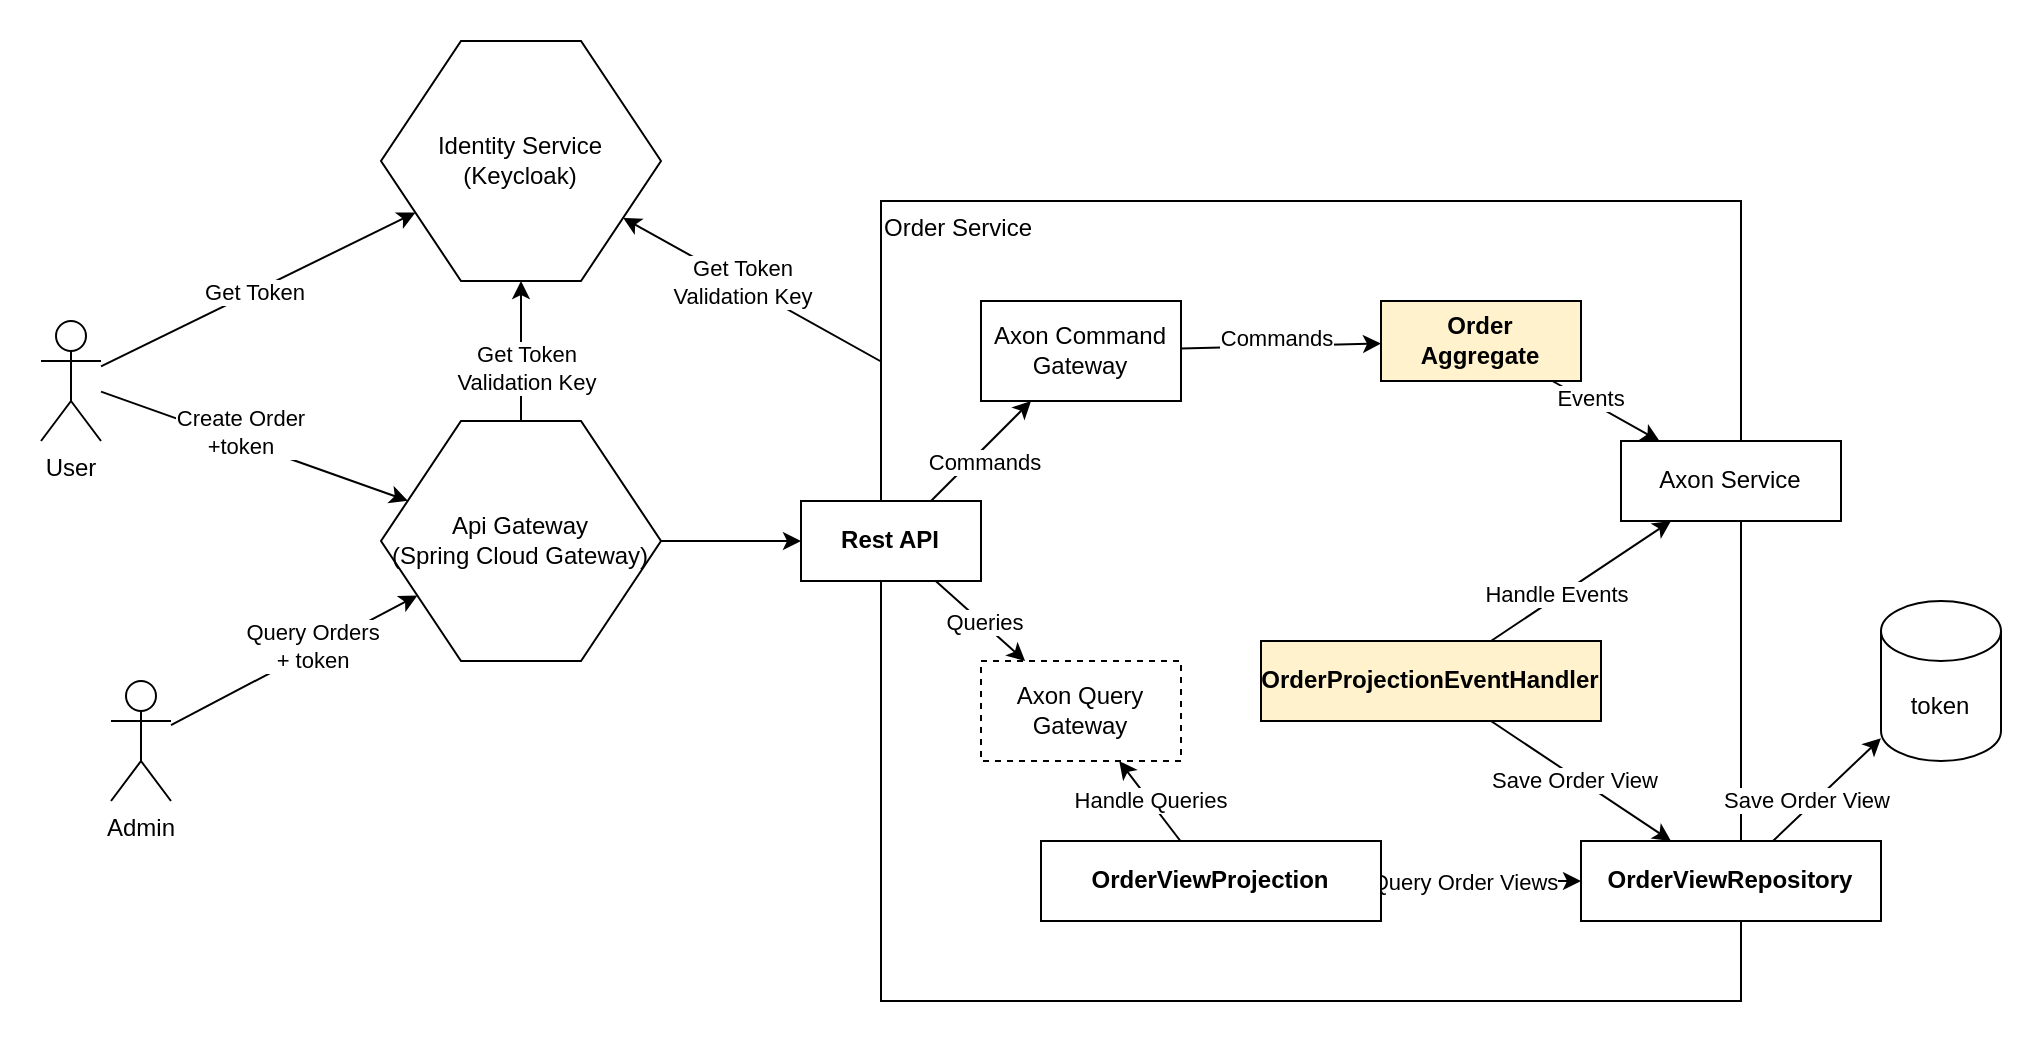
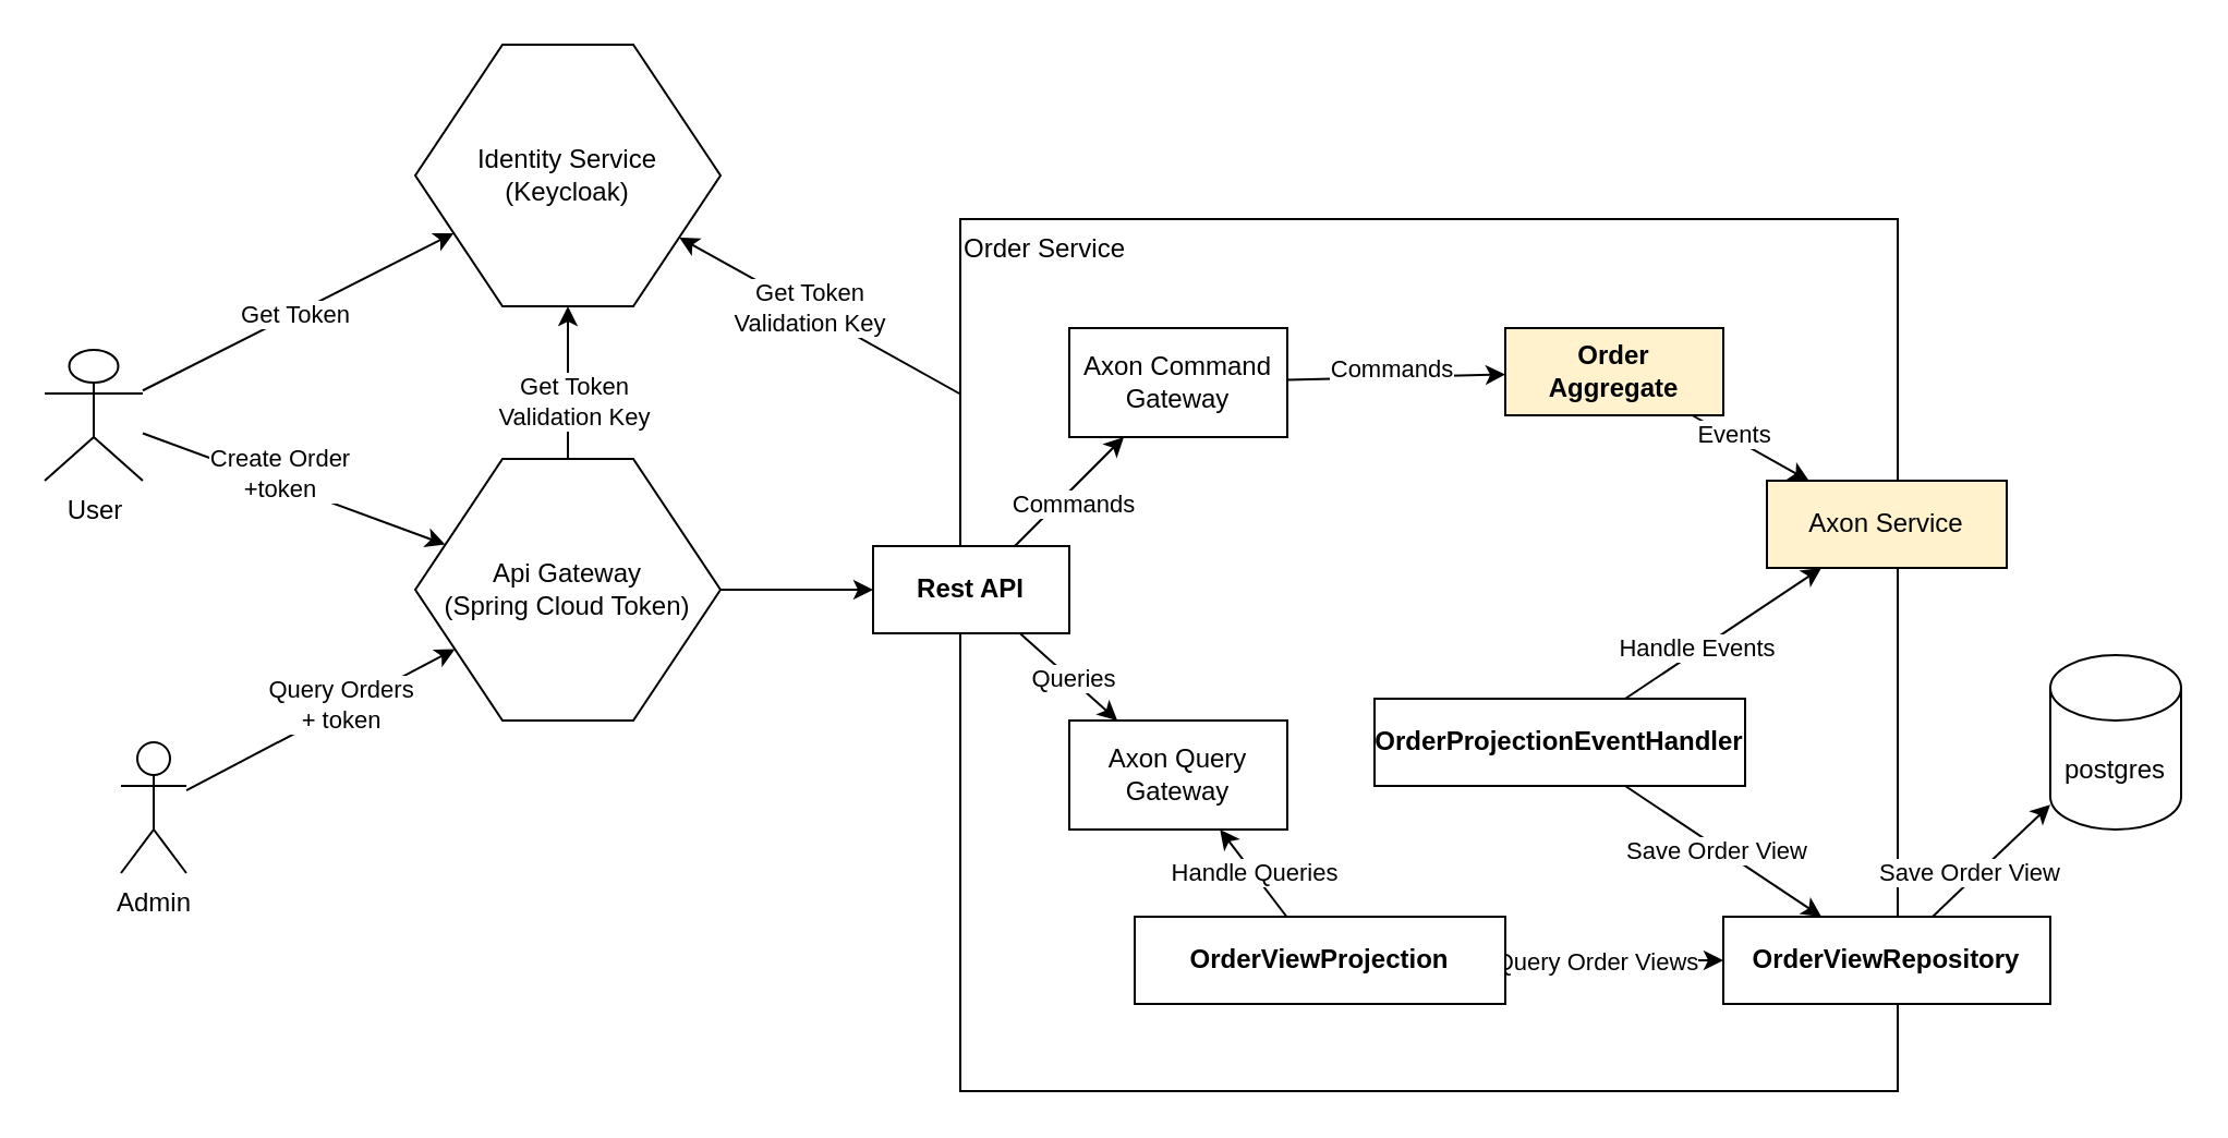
- <mxCell id="15" value="User" style="shape=umlActor;verticalLabelPosition=bottom;verticalAlign=top;html=1;outlineConnect=0;" vertex="1" parent="1"><mxGeometry x="20" y="160" width="30" height="60" as="geometry" /></mxCell>
+ <mxCell id="15" value="User" style="shape=umlActor;verticalLabelPosition=bottom;verticalAlign=top;html=1;outlineConnect=0;" vertex="1" parent="1"><mxGeometry x="20" y="160" width="45" height="60" as="geometry" /></mxCell>
- <mxCell id="33" value="Axon Service" style="rounded=0;whiteSpace=wrap;html=1;" vertex="1" parent="1"><mxGeometry x="810" y="220" width="110" height="40" as="geometry" /></mxCell>
+ <mxCell id="33" value="Axon Service" style="rounded=0;whiteSpace=wrap;html=1;fillColor=#fff2cc;" vertex="1" parent="1"><mxGeometry x="810" y="220" width="110" height="40" as="geometry" /></mxCell>
- <mxCell id="9" value="Api Gateway&lt;br&gt;(Spring Cloud Gateway)" style="shape=hexagon;perimeter=hexagonPerimeter2;whiteSpace=wrap;html=1;fixedSize=1;size=40;" vertex="1" parent="1"><mxGeometry x="190" y="210" width="140" height="120" as="geometry" /></mxCell>
+ <mxCell id="9" value="Api Gateway&lt;br&gt;(Spring Cloud Token)" style="shape=hexagon;perimeter=hexagonPerimeter2;whiteSpace=wrap;html=1;fixedSize=1;size=40;" vertex="1" parent="1"><mxGeometry x="190" y="210" width="140" height="120" as="geometry" /></mxCell>
- <mxCell id="23" value="OrderProjectionEventHandler" style="rounded=0;whiteSpace=wrap;html=1;fontStyle=1;fillColor=#fff2cc;" vertex="1" parent="1"><mxGeometry x="630" y="320" width="170" height="40" as="geometry" /></mxCell>
+ <mxCell id="23" value="OrderProjectionEventHandler" style="rounded=0;whiteSpace=wrap;html=1;fontStyle=1" vertex="1" parent="1"><mxGeometry x="630" y="320" width="170" height="40" as="geometry" /></mxCell>
- <mxCell id="10" value="token" style="shape=cylinder3;whiteSpace=wrap;html=1;boundedLbl=1;backgroundOutline=1;size=15;" vertex="1" parent="1"><mxGeometry x="940" y="300" width="60" height="80" as="geometry" /></mxCell>
+ <mxCell id="10" value="postgres" style="shape=cylinder3;whiteSpace=wrap;html=1;boundedLbl=1;backgroundOutline=1;size=15;" vertex="1" parent="1"><mxGeometry x="940" y="300" width="60" height="80" as="geometry" /></mxCell>
- <mxCell id="32" value="Axon Query Gateway" style="rounded=0;whiteSpace=wrap;html=1;dashed=1;" vertex="1" parent="1"><mxGeometry x="490" y="330" width="100" height="50" as="geometry" /></mxCell>
+ <mxCell id="32" value="Axon Query Gateway" style="rounded=0;whiteSpace=wrap;html=1;" vertex="1" parent="1"><mxGeometry x="490" y="330" width="100" height="50" as="geometry" /></mxCell>
